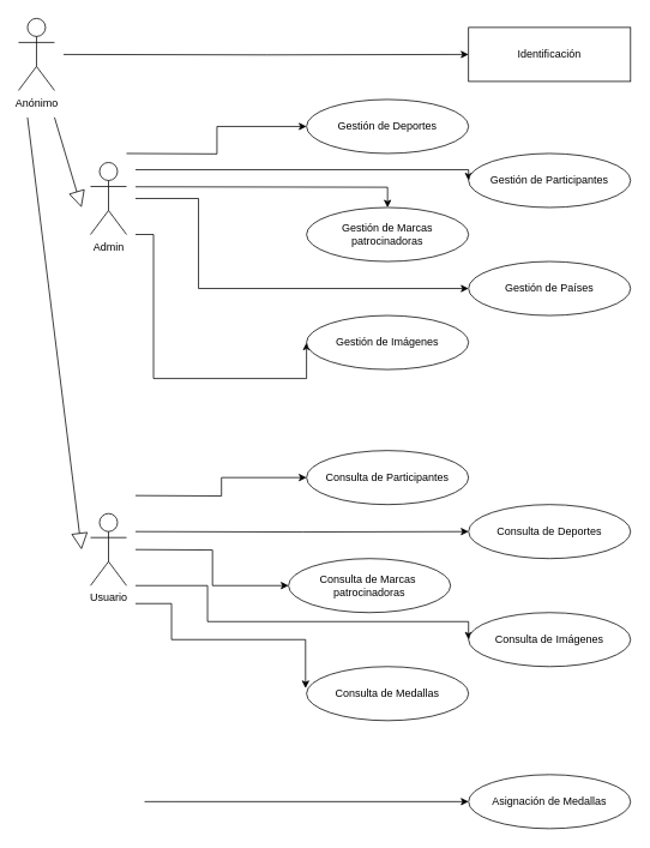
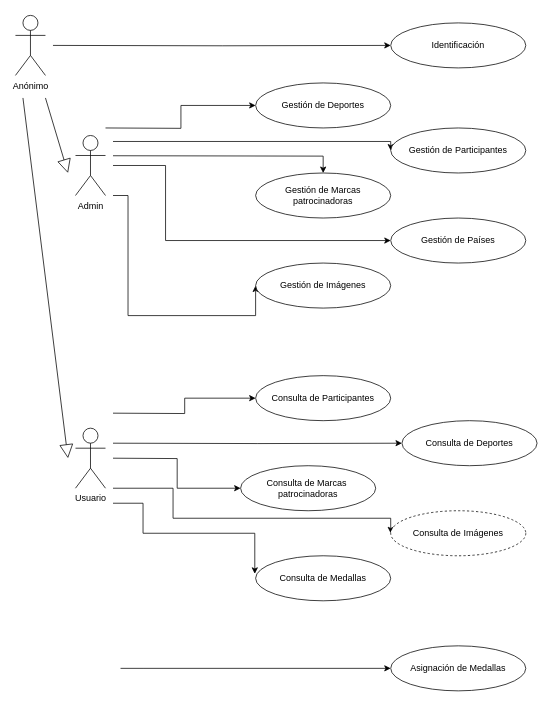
- <mxCell id="27" value="Identificación" style="whiteSpace=wrap;html=1;rounded=0;" parent="1" vertex="1"><mxGeometry x="520" y="30" width="180" height="60" as="geometry" /></mxCell>
+ <mxCell id="27" value="Identificación" style="ellipse;whiteSpace=wrap;html=1;" parent="1" vertex="1"><mxGeometry x="520" y="30" width="180" height="60" as="geometry" /></mxCell>
- <mxCell id="20" value="Consulta de Deportes" style="ellipse;whiteSpace=wrap;html=1;" parent="1" vertex="1"><mxGeometry x="520" y="560" width="180" height="60" as="geometry" /></mxCell>
+ <mxCell id="20" value="Consulta de Deportes" style="ellipse;whiteSpace=wrap;html=1;" parent="1" vertex="1"><mxGeometry x="535" y="560" width="180" height="60" as="geometry" /></mxCell>
- <mxCell id="22" value="Consulta de Imágenes" style="ellipse;whiteSpace=wrap;html=1;" parent="1" vertex="1"><mxGeometry x="520" y="680" width="180" height="60" as="geometry" /></mxCell>
+ <mxCell id="22" value="Consulta de Imágenes" style="ellipse;whiteSpace=wrap;html=1;dashed=1;" parent="1" vertex="1"><mxGeometry x="520" y="680" width="180" height="60" as="geometry" /></mxCell>
